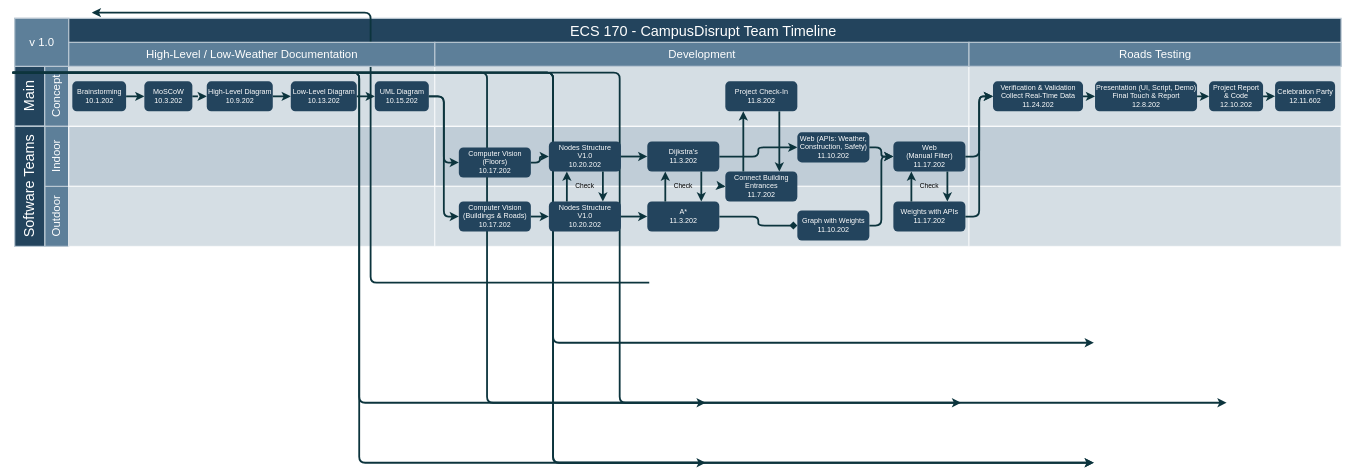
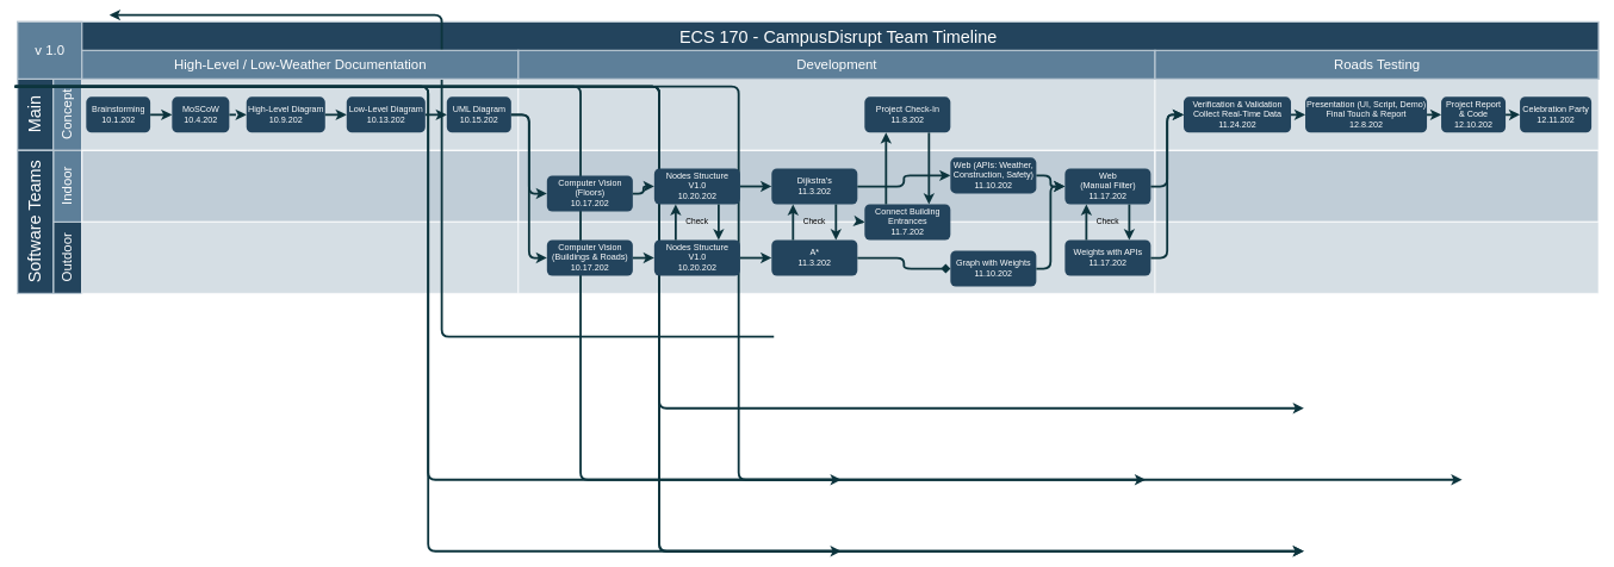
- <mxCell id="31" value="&lt;font color=&quot;#ffffff&quot;&gt;MoSCoW&lt;/font&gt;&lt;div&gt;&lt;font color=&quot;#ffffff&quot;&gt;10.3.202&lt;/font&gt;&lt;/div&gt;" style="rounded=1;fillColor=#23445D;strokeColor=none;strokeWidth=2;fontFamily=Helvetica;html=1;gradientColor=none;" vertex="1" parent="1"><mxGeometry x="240" y="135" width="80" height="50" as="geometry" /></mxCell>
+ <mxCell id="31" value="&lt;font color=&quot;#ffffff&quot;&gt;MoSCoW&lt;/font&gt;&lt;div&gt;&lt;font color=&quot;#ffffff&quot;&gt;10.4.202&lt;/font&gt;&lt;/div&gt;" style="rounded=1;fillColor=#23445D;strokeColor=none;strokeWidth=2;fontFamily=Helvetica;html=1;gradientColor=none;" vertex="1" parent="1"><mxGeometry x="240" y="135" width="80" height="50" as="geometry" /></mxCell>
- <mxCell id="78" value="&lt;div&gt;&lt;font color=&quot;#ffffff&quot;&gt;Celebration Party&lt;/font&gt;&lt;br&gt;&lt;div&gt;&lt;span style=&quot;color: rgb(255, 255, 255); background-color: initial;&quot;&gt;12.11.602&lt;/span&gt;&lt;/div&gt;&lt;/div&gt;" style="rounded=1;fillColor=#23445D;strokeColor=none;strokeWidth=2;fontFamily=Helvetica;html=1;gradientColor=none;" vertex="1" parent="1"><mxGeometry x="2124" y="134.75" width="100" height="50" as="geometry" /></mxCell>
+ <mxCell id="78" value="&lt;div&gt;&lt;font color=&quot;#ffffff&quot;&gt;Celebration Party&lt;/font&gt;&lt;br&gt;&lt;div&gt;&lt;span style=&quot;color: rgb(255, 255, 255); background-color: initial;&quot;&gt;12.11.202&lt;/span&gt;&lt;/div&gt;&lt;/div&gt;" style="rounded=1;fillColor=#23445D;strokeColor=none;strokeWidth=2;fontFamily=Helvetica;html=1;gradientColor=none;" vertex="1" parent="1"><mxGeometry x="2124" y="134.75" width="100" height="50" as="geometry" /></mxCell>
- <mxCell id="6" value="Outdoor" style="strokeColor=#BAC8D3;fillColor=#5d7f99;fontSize=19;strokeWidth=2;horizontal=0;fontFamily=Helvetica;html=1;labelBackgroundColor=none;fontColor=#FFFFFF;" parent="1" vertex="1"><mxGeometry x="74" y="310" width="40" height="100" as="geometry" /></mxCell>
+ <mxCell id="6" value="Outdoor" style="strokeColor=#BAC8D3;fillColor=#23445d;fontSize=19;strokeWidth=2;horizontal=0;fontFamily=Helvetica;html=1;labelBackgroundColor=none;fontColor=#FFFFFF;" parent="1" vertex="1"><mxGeometry x="74" y="310" width="40" height="100" as="geometry" /></mxCell>
